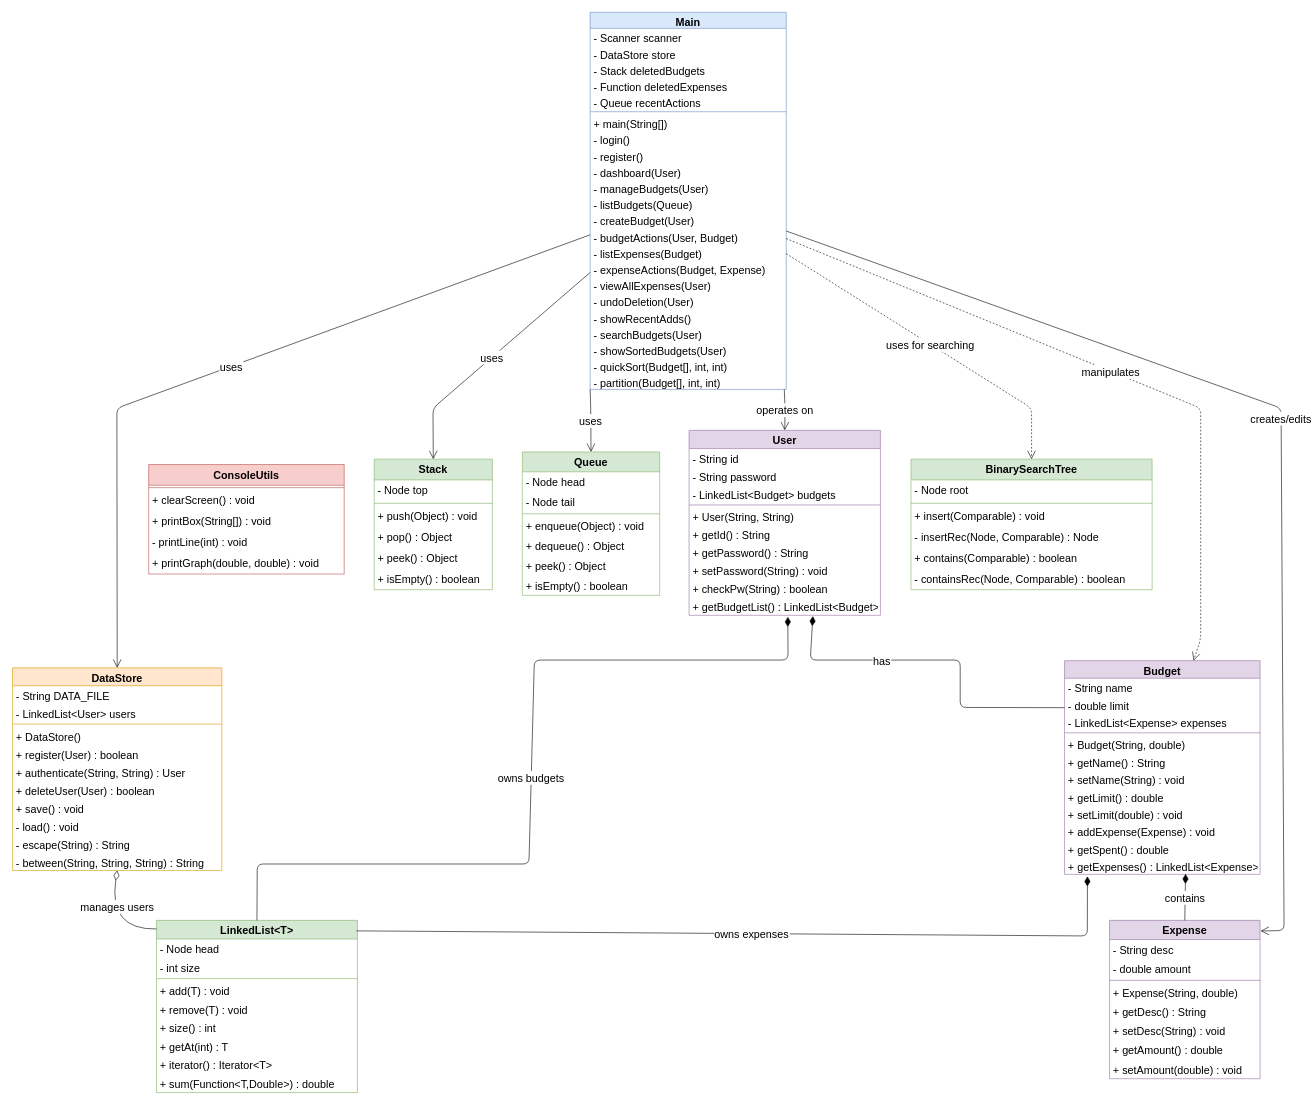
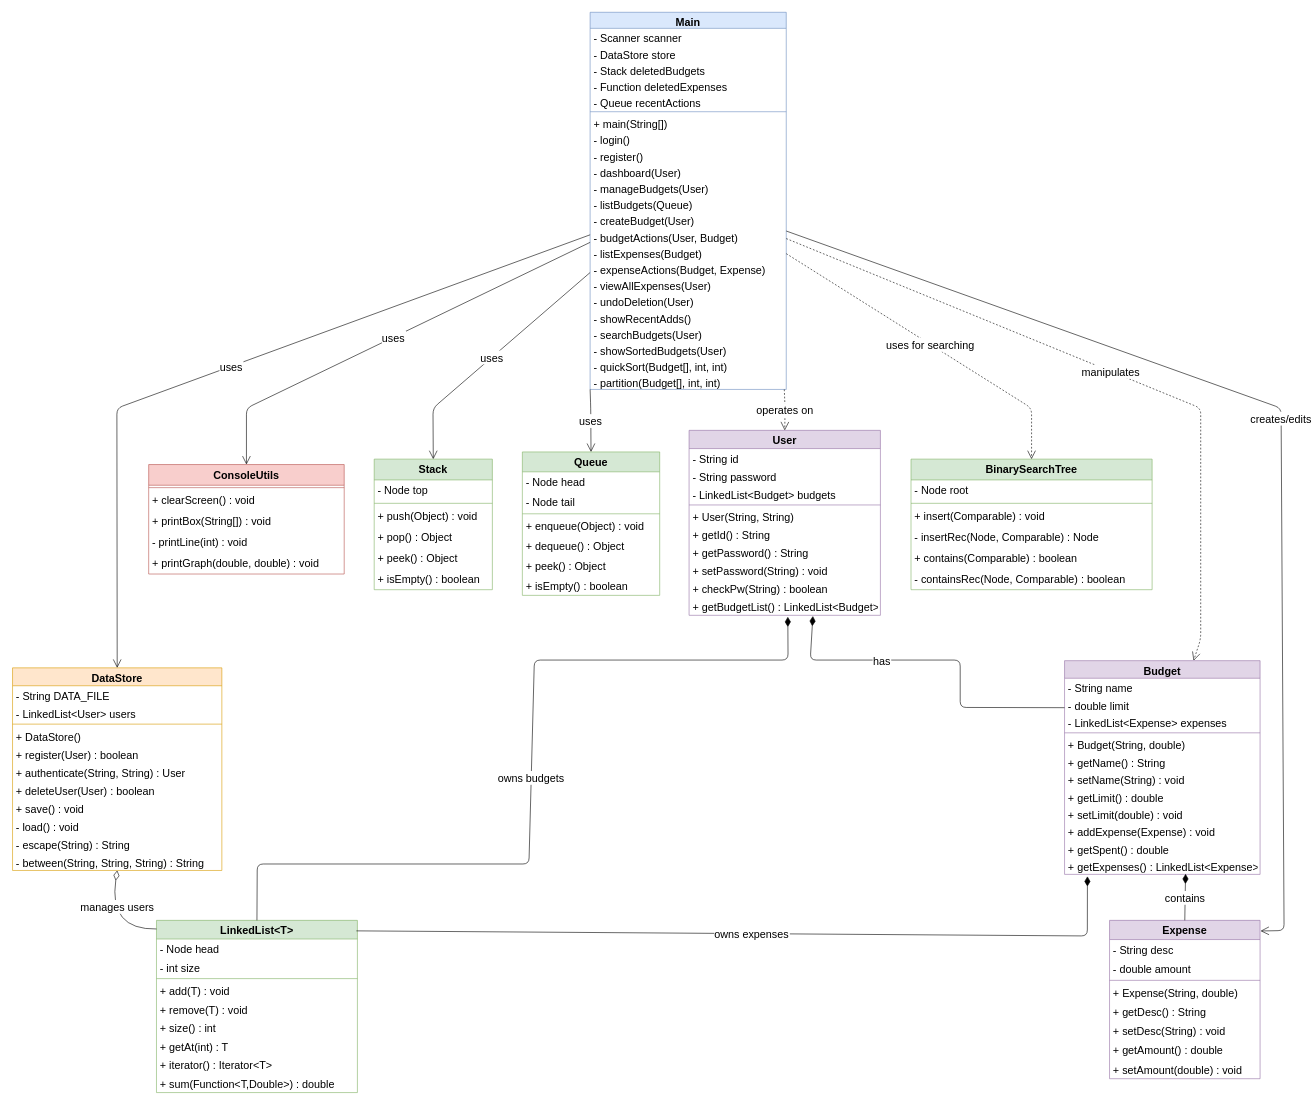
+ <mxCell id="110" value="uses" style="curved=0;startArrow=none;endArrow=open;endSize=12;exitX=0;exitY=0.61;entryX=0.5;entryY=0;rounded=1;fontSize=18;" parent="1" source="2" target="103" edge="1"><mxGeometry x="-0.004" relative="1" as="geometry"><Array as="points"><mxPoint x="410" y="680" /></Array><mxPoint as="offset" /></mxGeometry></mxCell>
- <mxCell id="113" value="operates on" style="curved=0;startArrow=none;endArrow=open;endSize=12;exitX=0.99;exitY=1;entryX=0.5;entryY=0;rounded=1;fontSize=18;" parent="1" source="2" target="26" edge="1"><mxGeometry relative="1" as="geometry"><Array as="points"><mxPoint x="1308" y="680" /></Array></mxGeometry></mxCell>
+ <mxCell id="113" value="operates on" style="curved=0;startArrow=none;endArrow=open;endSize=12;exitX=0.99;exitY=1;entryX=0.5;entryY=0;rounded=1;fontSize=18;dashed=1;" parent="1" source="2" target="26" edge="1"><mxGeometry relative="1" as="geometry"><Array as="points"><mxPoint x="1308" y="680" /></Array></mxGeometry></mxCell>
